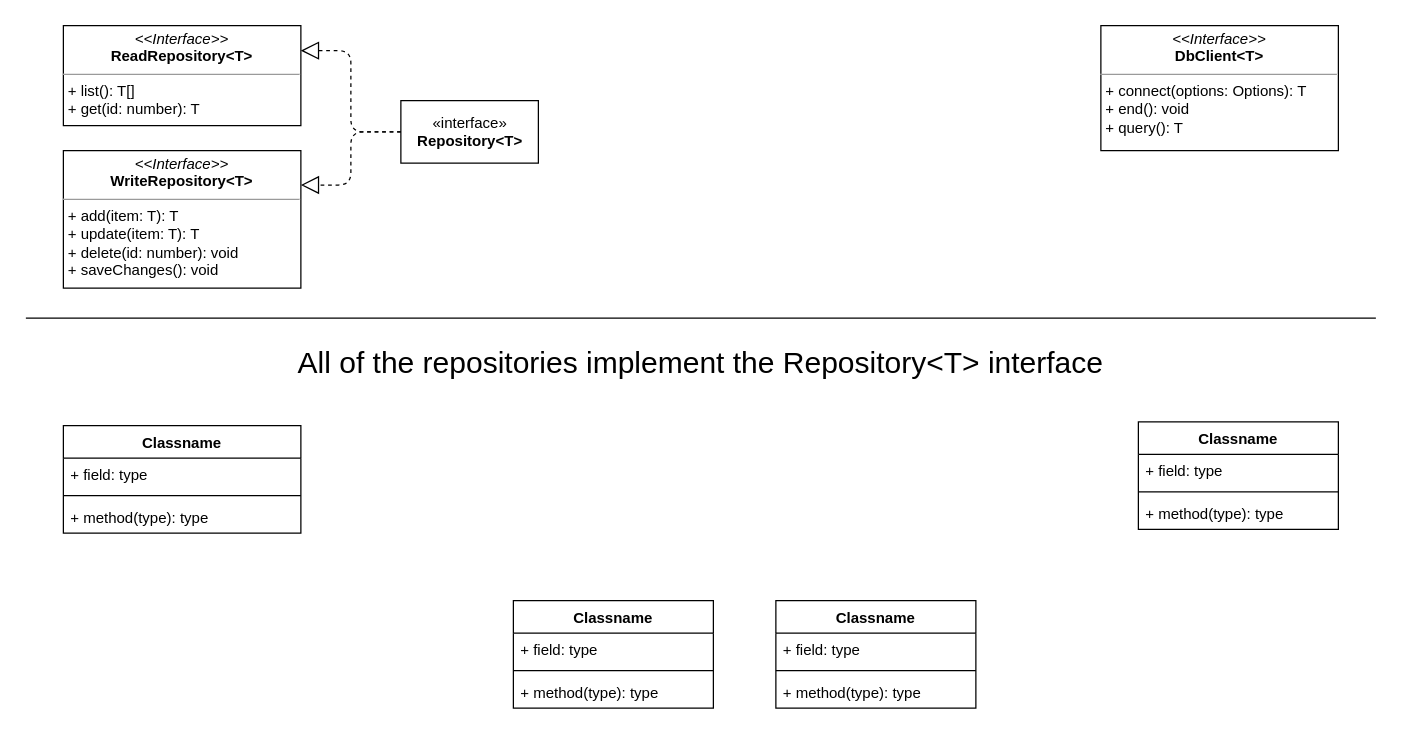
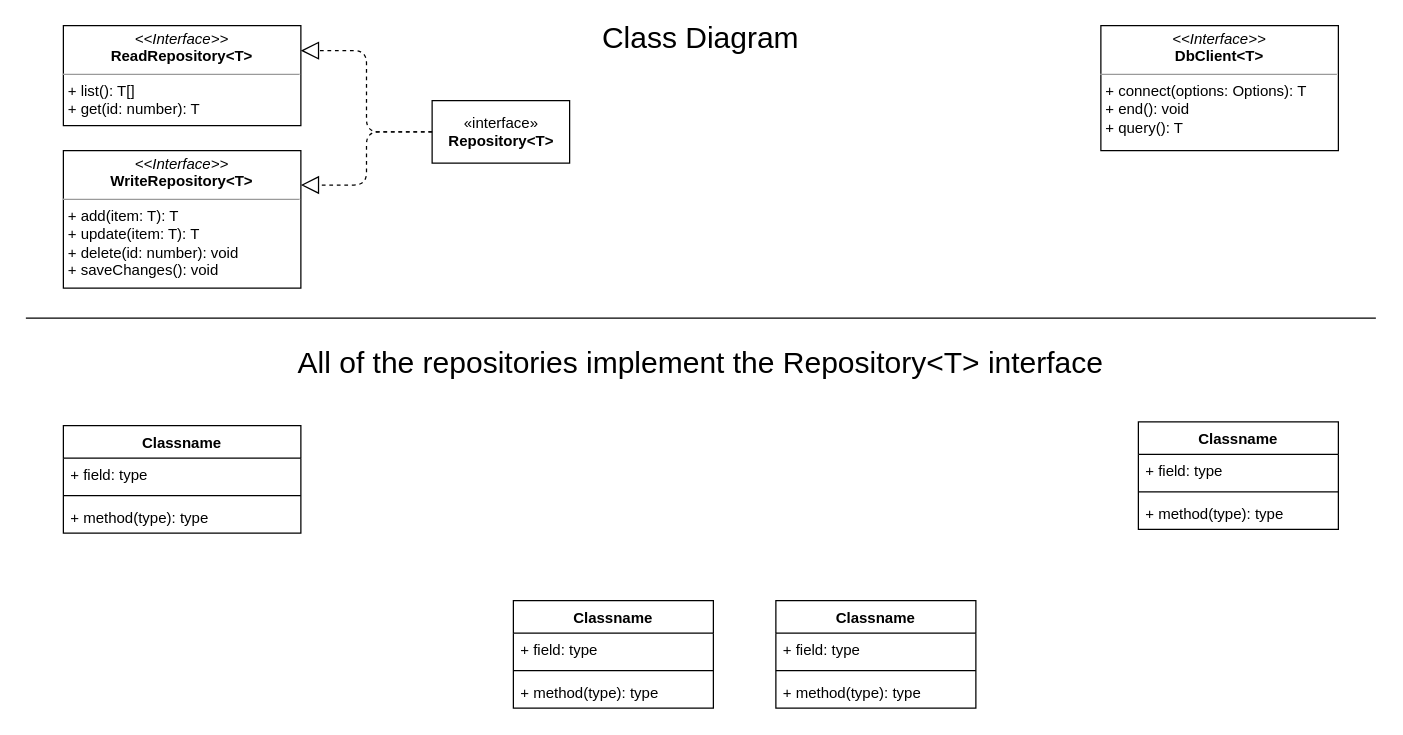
+ <mxCell id="23" value="Class Diagram" style="text;html=1;strokeColor=none;fillColor=none;align=center;verticalAlign=middle;whiteSpace=wrap;rounded=0;fontSize=24;" parent="1" vertex="1"><mxGeometry x="450" y="20" width="220" height="20" as="geometry" /></mxCell>
- <mxCell id="24" value="«interface»&lt;br&gt;&lt;b&gt;Repository&amp;lt;T&amp;gt;&lt;/b&gt;" style="html=1;" parent="1" vertex="1"><mxGeometry x="320" y="80" width="110" height="50" as="geometry" /></mxCell>
+ <mxCell id="24" value="«interface»&lt;br&gt;&lt;b&gt;Repository&amp;lt;T&amp;gt;&lt;/b&gt;" style="html=1;" parent="1" vertex="1"><mxGeometry x="345" y="80" width="110" height="50" as="geometry" /></mxCell>
